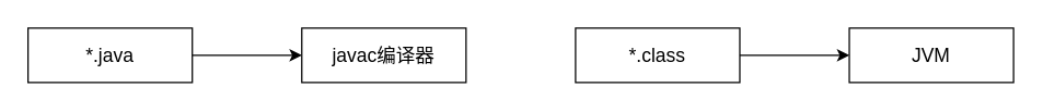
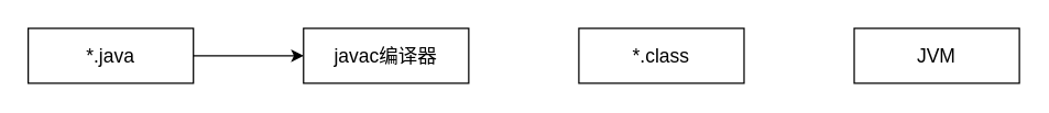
- <mxCell id="5" style="edgeStyle=orthogonalEdgeStyle;rounded=0;orthogonalLoop=1;jettySize=auto;html=1;entryX=0;entryY=0.5;entryDx=0;entryDy=0;" edge="1" parent="1" source="6" target="7"><mxGeometry relative="1" as="geometry" /></mxCell>
